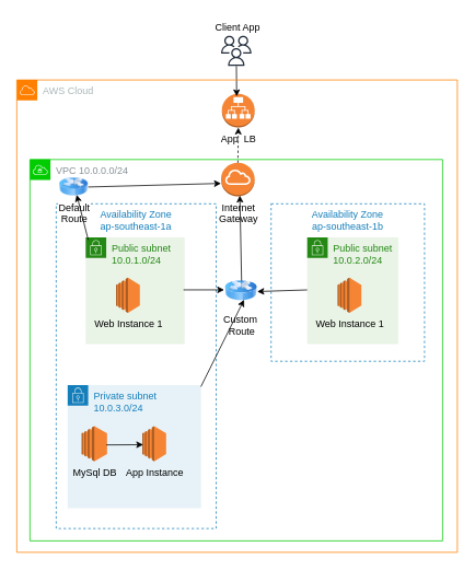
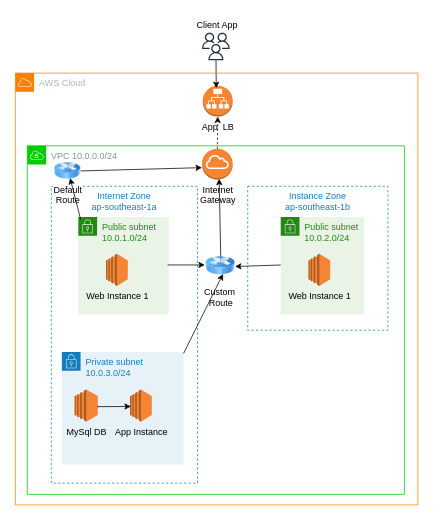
- <mxCell id="9" value="Availability Zone&lt;br&gt;ap-southeast-1a" style="fillColor=none;strokeColor=#147EBA;dashed=1;verticalAlign=top;fontStyle=0;fontColor=#147EBA;whiteSpace=wrap;html=1;" parent="1" vertex="1"><mxGeometry x="68" y="248" width="195" height="396" as="geometry" /></mxCell>
+ <mxCell id="9" value="Internet Zone&lt;br&gt;ap-southeast-1a" style="fillColor=none;strokeColor=#147EBA;dashed=1;verticalAlign=top;fontStyle=0;fontColor=#147EBA;whiteSpace=wrap;html=1;" parent="1" vertex="1"><mxGeometry x="68" y="248" width="195" height="396" as="geometry" /></mxCell>
- <mxCell id="10" value="Availability Zone&lt;br&gt;ap-southeast-1b" style="fillColor=none;strokeColor=#147EBA;dashed=1;verticalAlign=top;fontStyle=0;fontColor=#147EBA;whiteSpace=wrap;html=1;" parent="1" vertex="1"><mxGeometry x="330" y="248" width="187" height="192" as="geometry" /></mxCell>
+ <mxCell id="10" value="Instance Zone&lt;br&gt;ap-southeast-1b" style="fillColor=none;strokeColor=#147EBA;dashed=1;verticalAlign=top;fontStyle=0;fontColor=#147EBA;whiteSpace=wrap;html=1;" parent="1" vertex="1"><mxGeometry x="330" y="248" width="187" height="192" as="geometry" /></mxCell>
